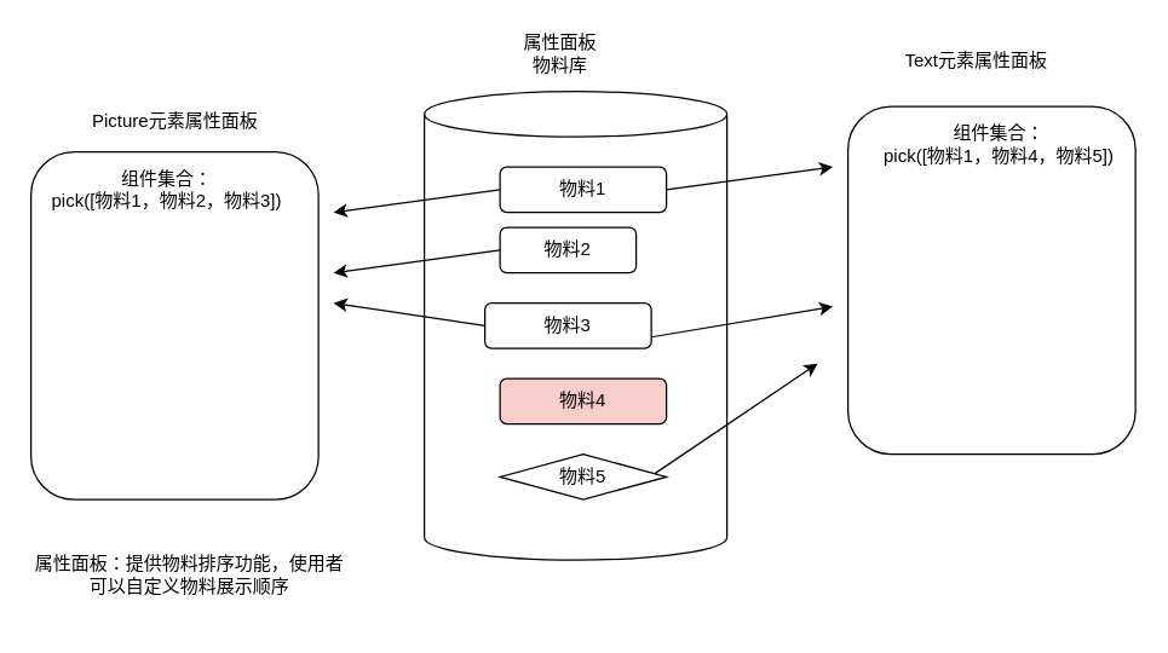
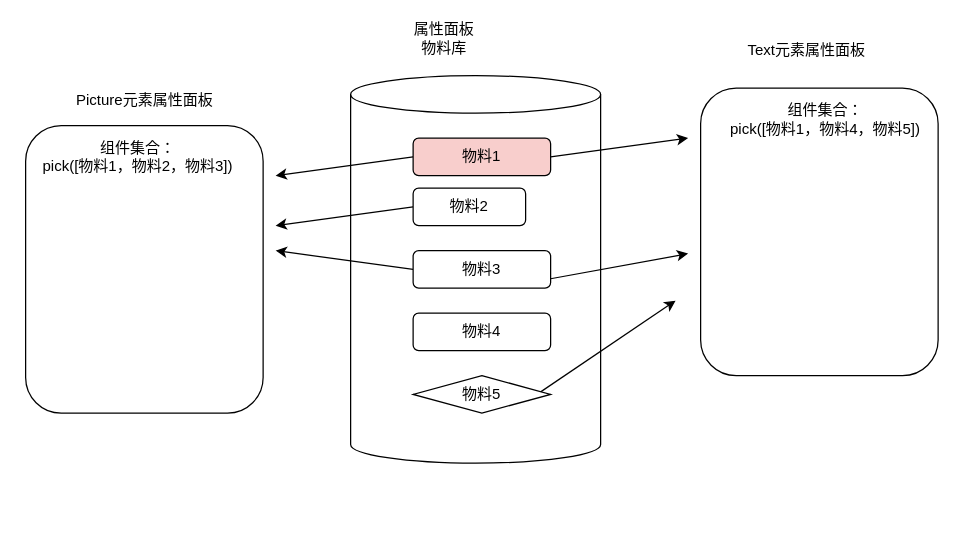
- <mxCell id="20" value="属性面板物料库" style="text;html=1;strokeColor=none;fillColor=none;align=center;verticalAlign=middle;whiteSpace=wrap;rounded=0;" vertex="1" parent="1"><mxGeometry x="340" y="20" width="60" height="30" as="geometry" /></mxCell>
+ <mxCell id="20" value="属性面板物料库" style="text;html=1;strokeColor=none;fillColor=none;align=center;verticalAlign=middle;whiteSpace=wrap;rounded=0;" vertex="1" parent="1"><mxGeometry x="325" y="15" width="60" height="30" as="geometry" /></mxCell>
- <mxCell id="5" value="物料1" style="rounded=1;whiteSpace=wrap;html=1;" vertex="1" parent="1"><mxGeometry x="330" y="110" width="110" height="30" as="geometry" /></mxCell>
+ <mxCell id="5" value="物料1" style="rounded=1;whiteSpace=wrap;html=1;fillColor=#f8cecc;" vertex="1" parent="1"><mxGeometry x="330" y="110" width="110" height="30" as="geometry" /></mxCell>
- <mxCell id="10" value="物料3" style="rounded=1;whiteSpace=wrap;html=1;" vertex="1" parent="1"><mxGeometry x="320" y="200" width="110" height="30" as="geometry" /></mxCell>
+ <mxCell id="10" value="物料3" style="rounded=1;whiteSpace=wrap;html=1;" vertex="1" parent="1"><mxGeometry x="330" y="200" width="110" height="30" as="geometry" /></mxCell>
- <mxCell id="11" value="物料4" style="rounded=1;whiteSpace=wrap;html=1;fillColor=#f8cecc;" vertex="1" parent="1"><mxGeometry x="330" y="250" width="110" height="30" as="geometry" /></mxCell>
+ <mxCell id="11" value="物料4" style="rounded=1;whiteSpace=wrap;html=1;" vertex="1" parent="1"><mxGeometry x="330" y="250" width="110" height="30" as="geometry" /></mxCell>
- <mxCell id="21" value="属性面板：提供物料排序功能，使用者可以自定义物料展示顺序" style="text;strokeColor=none;align=center;fillColor=none;html=1;verticalAlign=middle;whiteSpace=wrap;rounded=0;" vertex="1" parent="1"><mxGeometry x="20" y="350" width="210" height="60" as="geometry" /></mxCell>
